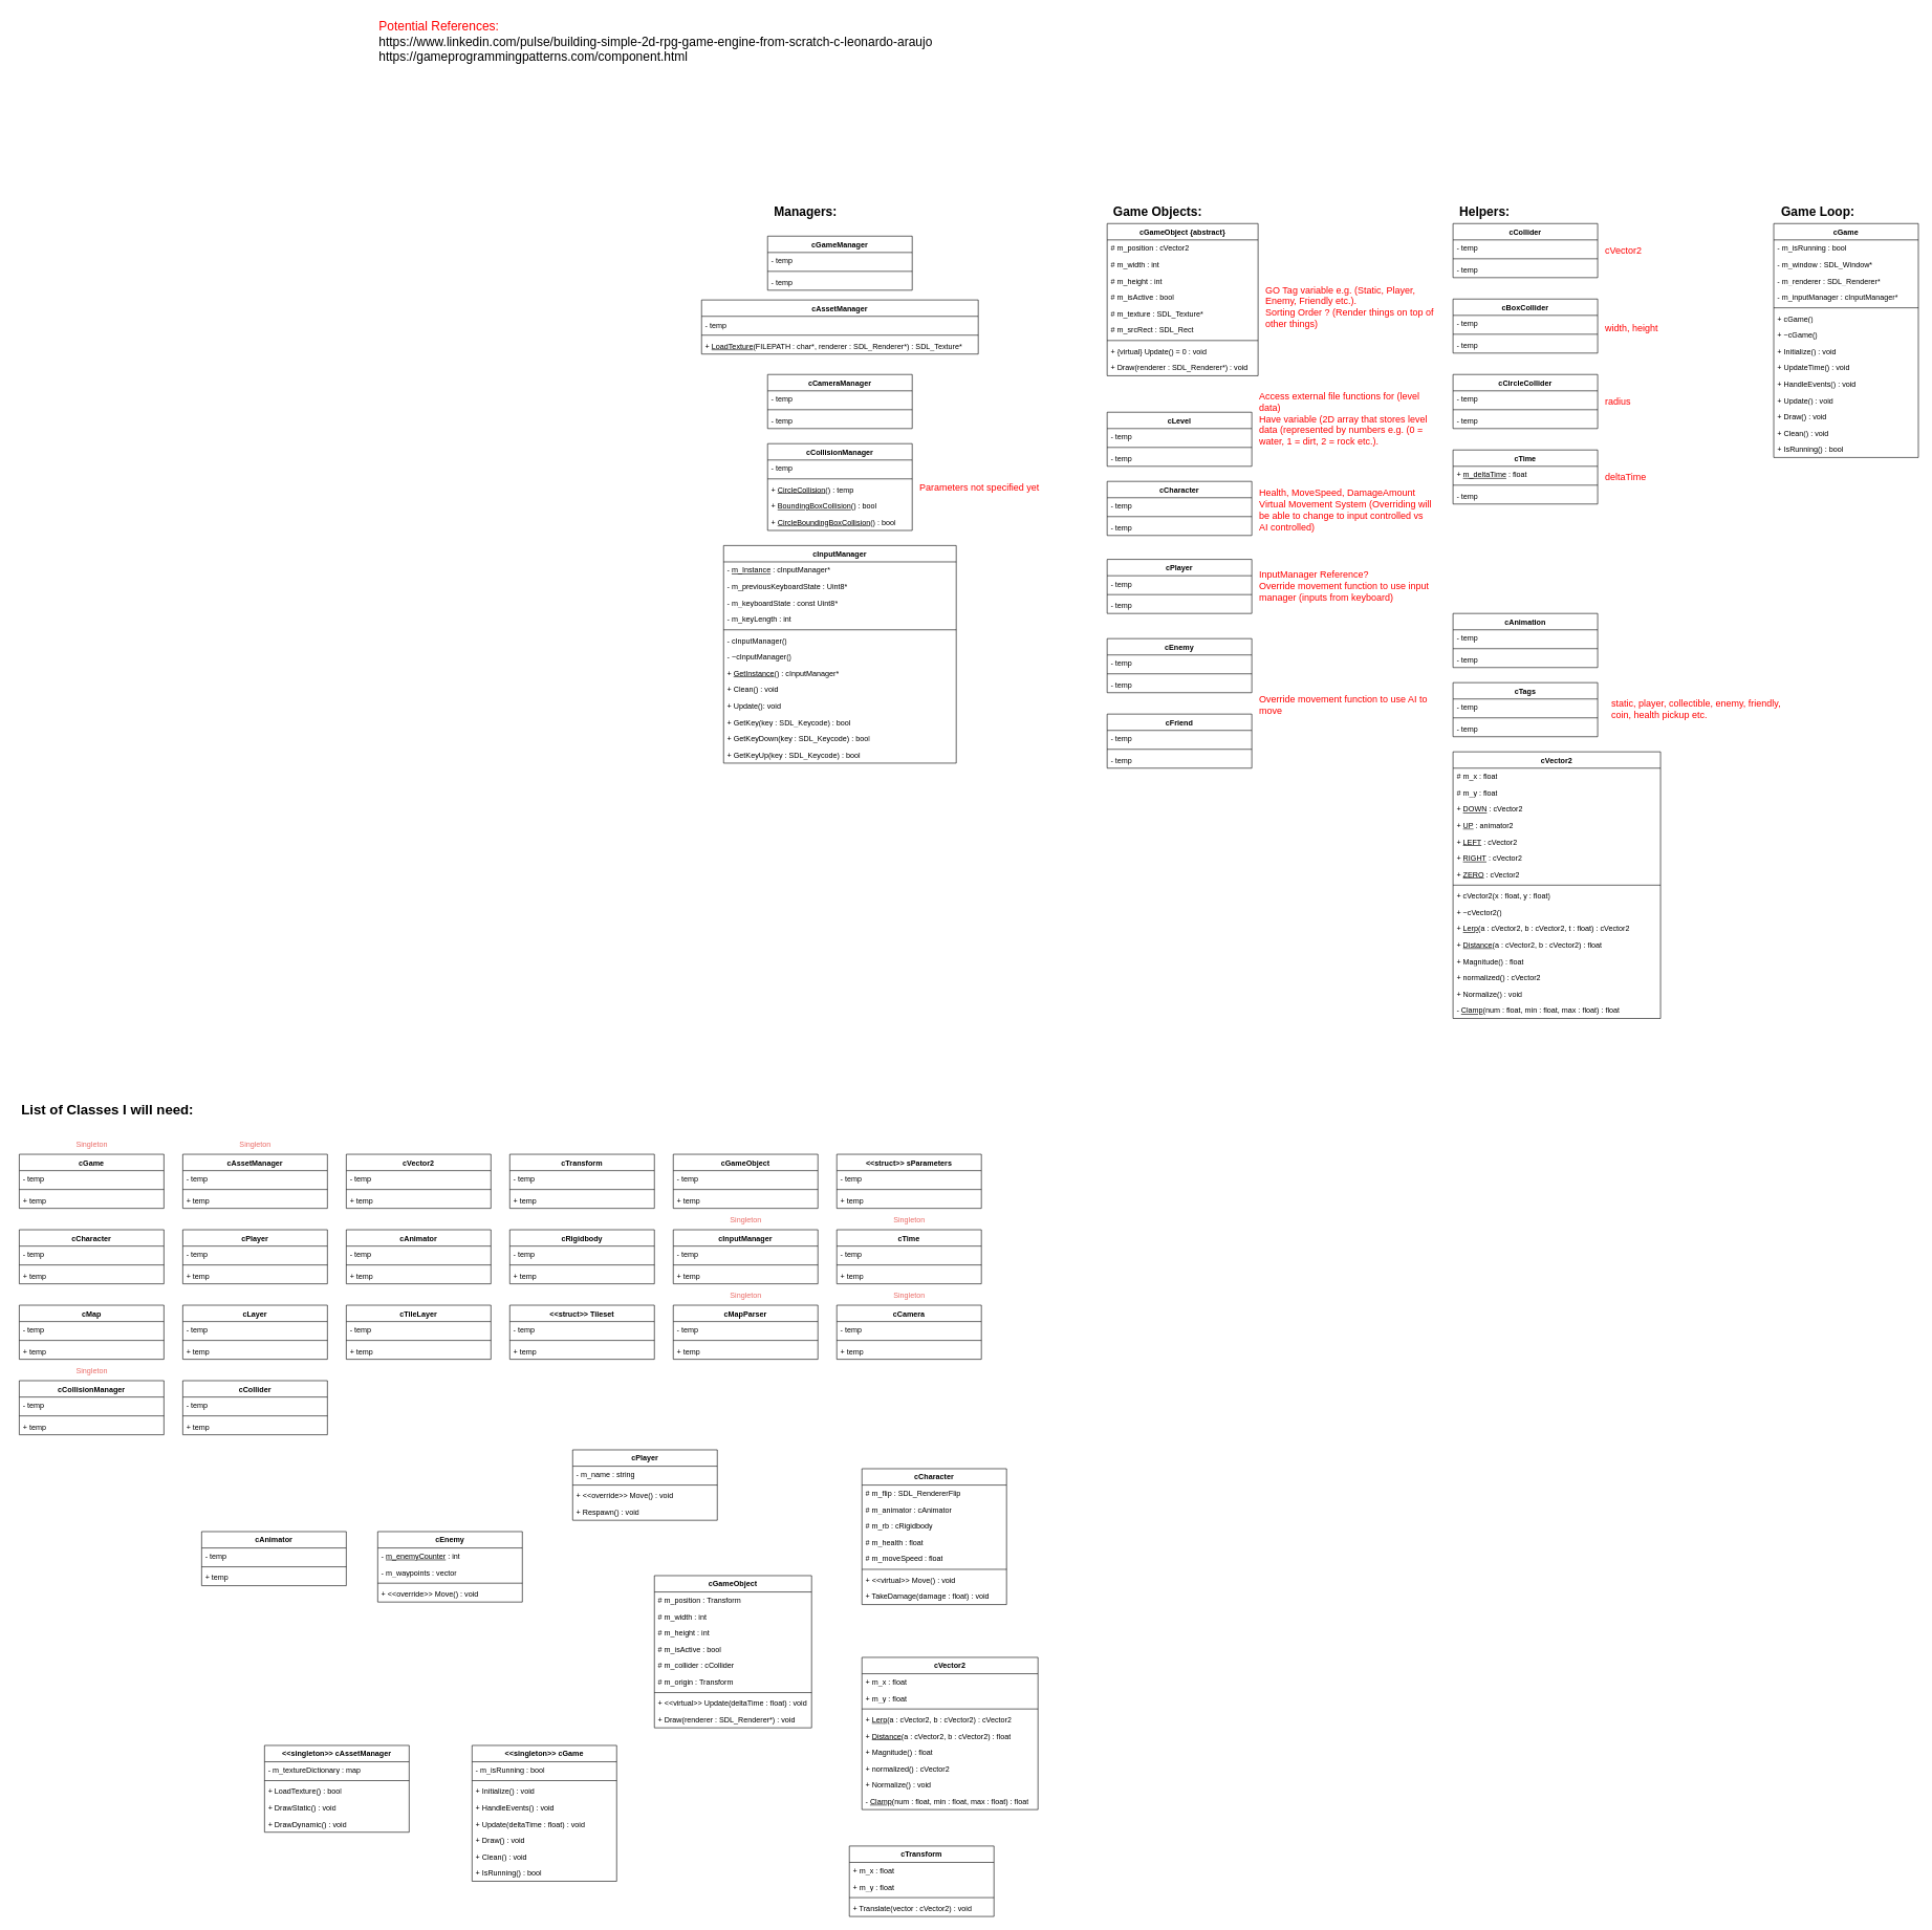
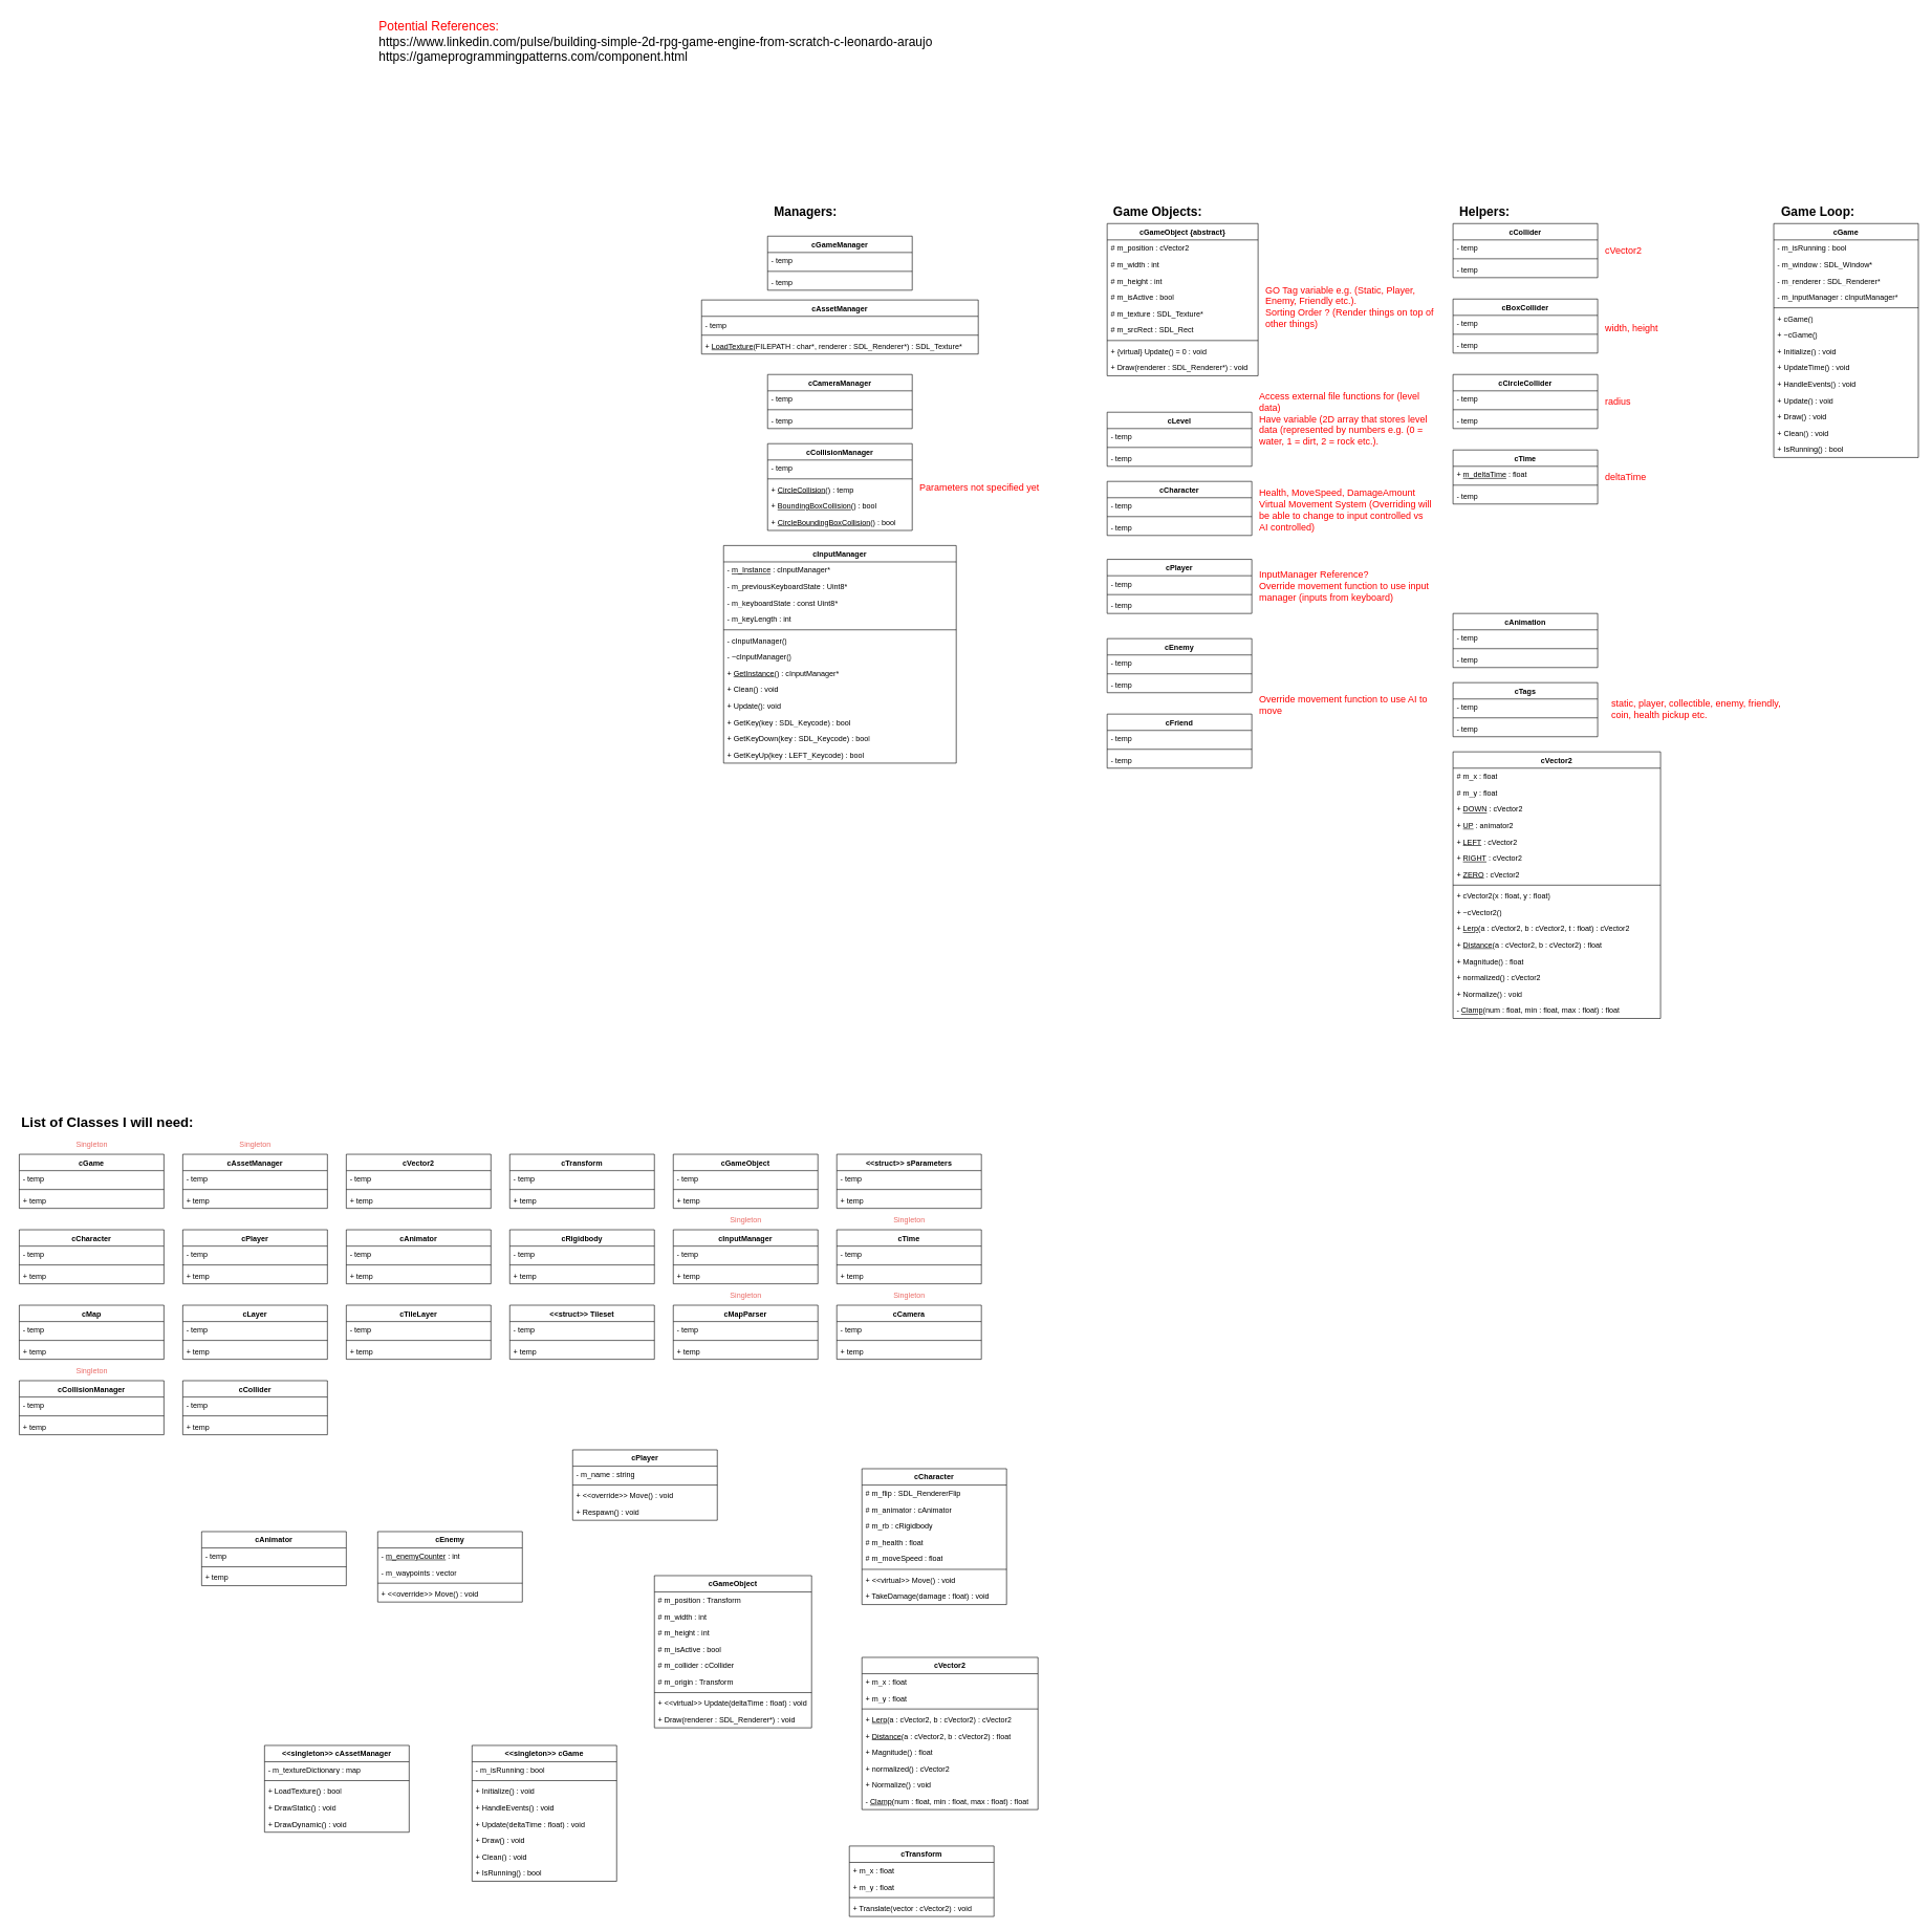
- <mxCell id="30" value="+ GetKeyUp(key : SDL_Keycode) : bool" style="text;strokeColor=none;fillColor=none;align=left;verticalAlign=top;spacingLeft=4;spacingRight=4;overflow=hidden;rotatable=0;points=[[0,0.5],[1,0.5]];portConstraint=eastwest;whiteSpace=wrap;html=1;" parent="17" vertex="1"><mxGeometry y="320" width="370" height="26" as="geometry" /></mxCell>
+ <mxCell id="30" value="+ GetKeyUp(key : LEFT_Keycode) : bool" style="text;strokeColor=none;fillColor=none;align=left;verticalAlign=top;spacingLeft=4;spacingRight=4;overflow=hidden;rotatable=0;points=[[0,0.5],[1,0.5]];portConstraint=eastwest;whiteSpace=wrap;html=1;" parent="17" vertex="1"><mxGeometry y="320" width="370" height="26" as="geometry" /></mxCell>
- <mxCell id="136" value="&lt;font style=&quot;font-size: 22px;&quot;&gt;&lt;b&gt;List of Classes I will need:&lt;/b&gt;&lt;/font&gt;" style="text;html=1;align=center;verticalAlign=middle;resizable=0;points=[];autosize=1;strokeColor=none;fillColor=none;" parent="1" vertex="1"><mxGeometry x="20" y="1745" width="300" height="40" as="geometry" /></mxCell>
+ <mxCell id="136" value="&lt;font style=&quot;font-size: 22px;&quot;&gt;&lt;b&gt;List of Classes I will need:&lt;/b&gt;&lt;/font&gt;" style="text;html=1;align=center;verticalAlign=middle;resizable=0;points=[];autosize=1;strokeColor=none;fillColor=none;" parent="1" vertex="1"><mxGeometry x="20" y="1765" width="300" height="40" as="geometry" /></mxCell>
